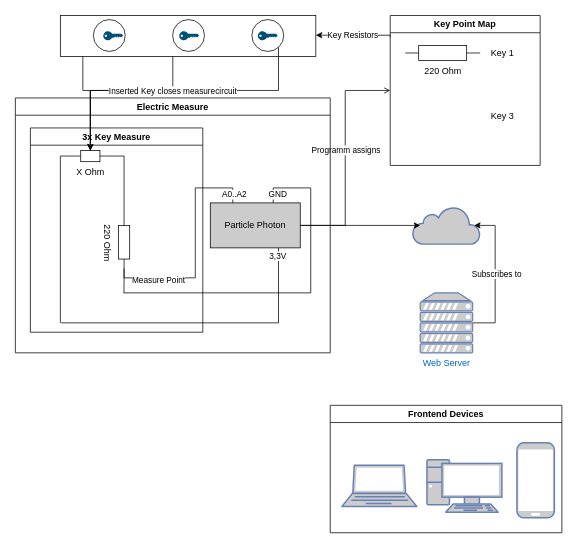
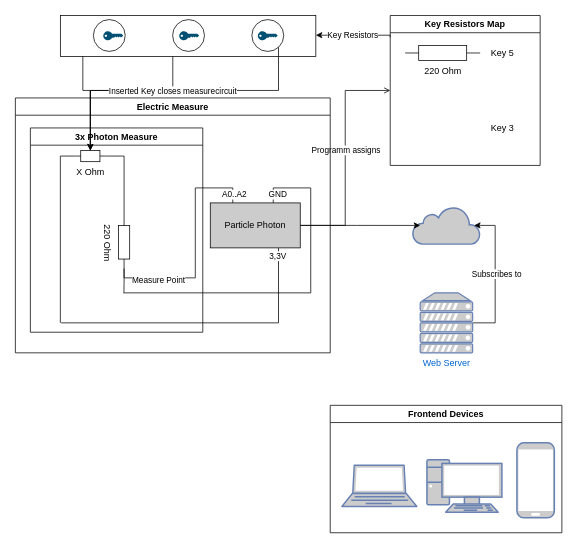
- <mxCell id="24" value="Key Point Map" style="swimlane;whiteSpace=wrap;html=1;" vertex="1" parent="20"><mxGeometry width="200" height="200" as="geometry" /></mxCell>
+ <mxCell id="24" value="Key Resistors Map" style="swimlane;whiteSpace=wrap;html=1;" vertex="1" parent="20"><mxGeometry width="200" height="200" as="geometry" /></mxCell>
- <mxCell id="22" value="Key 1" style="text;html=1;strokeColor=none;fillColor=none;align=center;verticalAlign=middle;whiteSpace=wrap;rounded=0;" vertex="1" parent="20"><mxGeometry x="120" y="35" width="60" height="30" as="geometry" /></mxCell>
+ <mxCell id="22" value="Key 5" style="text;html=1;strokeColor=none;fillColor=none;align=center;verticalAlign=middle;whiteSpace=wrap;rounded=0;" vertex="1" parent="20"><mxGeometry x="120" y="35" width="60" height="30" as="geometry" /></mxCell>
- <mxCell id="23" value="Key 3" style="text;html=1;strokeColor=none;fillColor=none;align=center;verticalAlign=middle;whiteSpace=wrap;rounded=0;" vertex="1" parent="20"><mxGeometry x="120" y="120" width="60" height="30" as="geometry" /></mxCell>
+ <mxCell id="23" value="Key 3" style="text;html=1;strokeColor=none;fillColor=none;align=center;verticalAlign=middle;whiteSpace=wrap;rounded=0;" vertex="1" parent="20"><mxGeometry x="120" y="135" width="60" height="30" as="geometry" /></mxCell>
- <mxCell id="19" value="3x Key Measure" style="swimlane;whiteSpace=wrap;html=1;" vertex="1" parent="18"><mxGeometry x="20" y="40" width="230" height="272.5" as="geometry" /></mxCell>
+ <mxCell id="19" value="3x Photon Measure" style="swimlane;whiteSpace=wrap;html=1;" vertex="1" parent="18"><mxGeometry x="20" y="40" width="230" height="272.5" as="geometry" /></mxCell>
